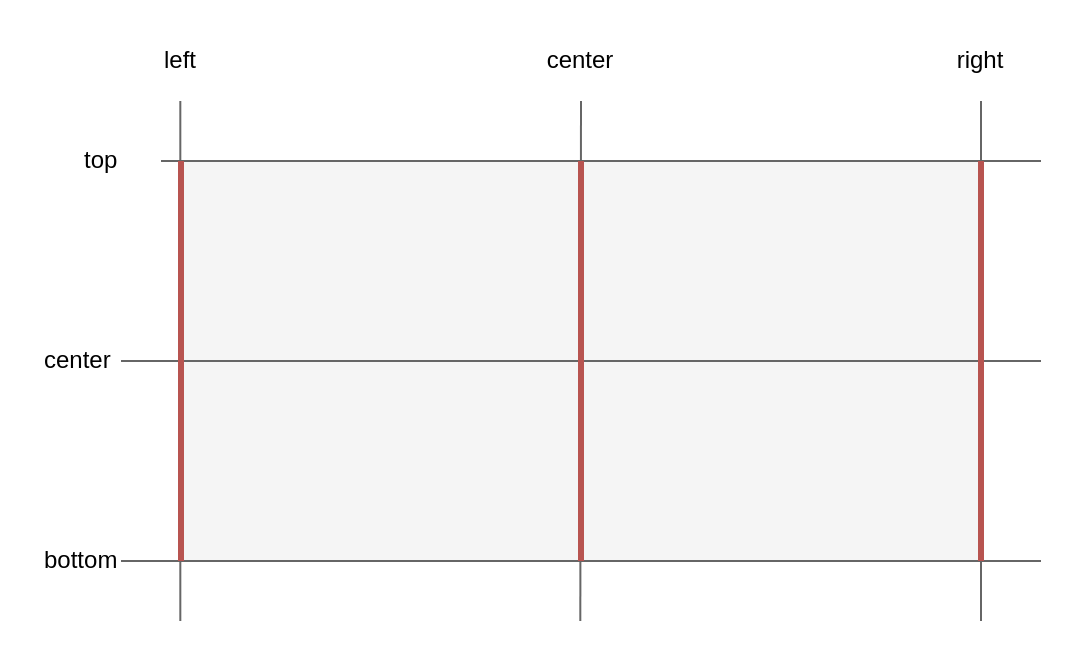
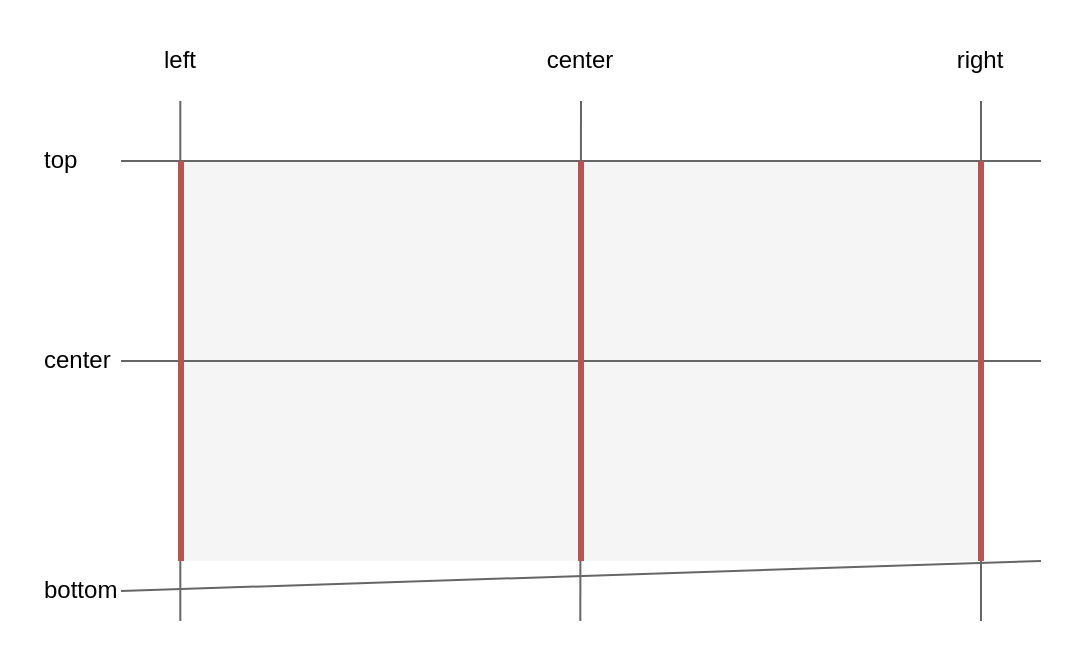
- <mxCell id="10" value="top" style="text;html=1;strokeColor=none;fillColor=none;align=left;verticalAlign=middle;whiteSpace=wrap;rounded=0;" parent="1" vertex="1"><mxGeometry x="40" y="70" width="40" height="20" as="geometry" /></mxCell>
+ <mxCell id="10" value="top" style="text;html=1;strokeColor=none;fillColor=none;align=left;verticalAlign=middle;whiteSpace=wrap;rounded=0;" parent="1" vertex="1"><mxGeometry x="20" y="70" width="40" height="20" as="geometry" /></mxCell>
- <mxCell id="11" value="bottom" style="text;html=1;strokeColor=none;fillColor=none;align=left;verticalAlign=middle;whiteSpace=wrap;rounded=0;" parent="1" vertex="1"><mxGeometry x="20" y="270" width="40" height="20" as="geometry" /></mxCell>
+ <mxCell id="11" value="bottom" style="text;html=1;strokeColor=none;fillColor=none;align=left;verticalAlign=middle;whiteSpace=wrap;rounded=0;" parent="1" vertex="1"><mxGeometry x="20" y="285" width="40" height="20" as="geometry" /></mxCell>
